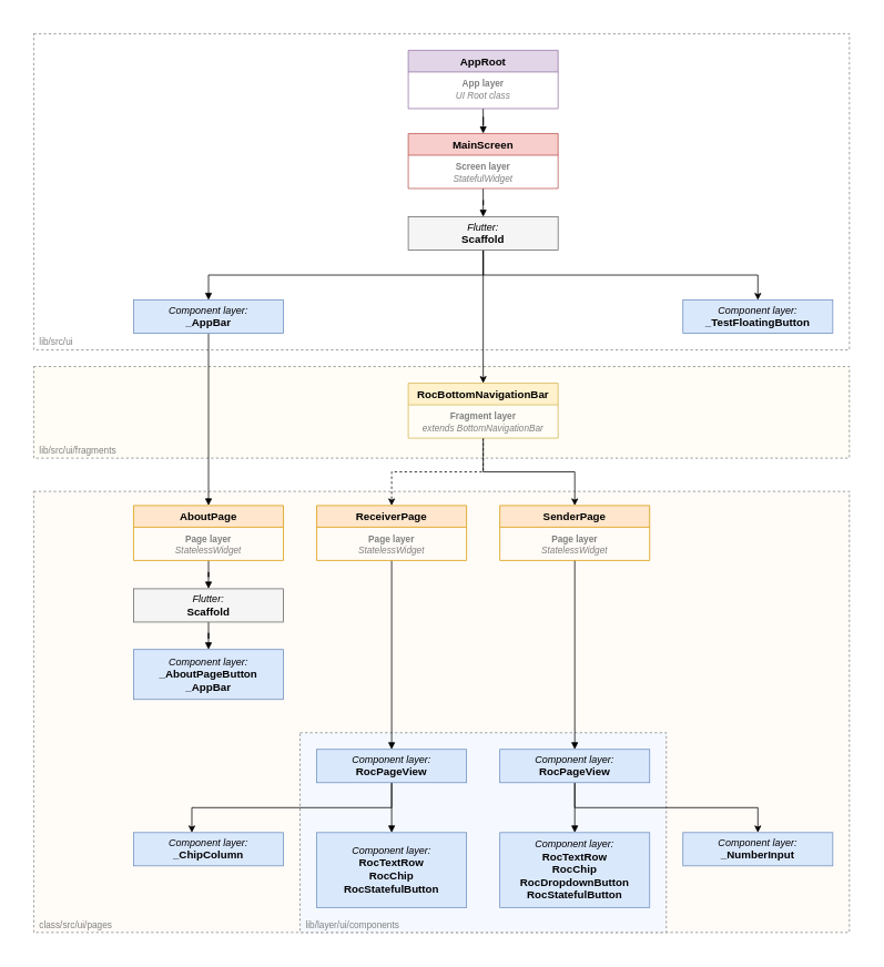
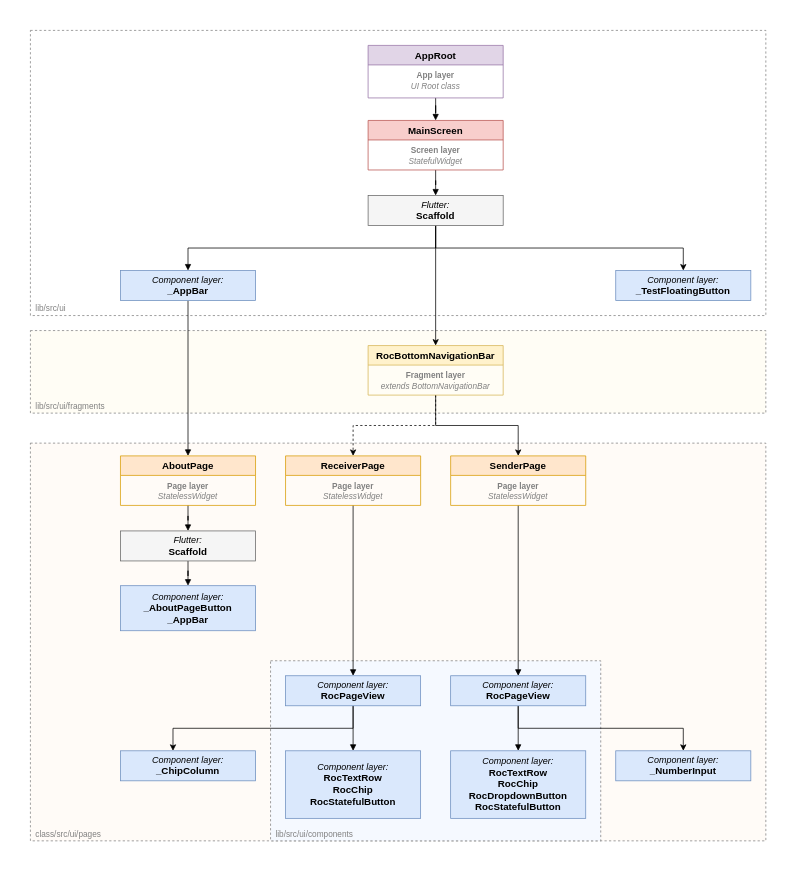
- <mxCell id="4" value="lib/layer/ui/components" style="html=1;whiteSpace=wrap;fontFamily=Helvetica;fontSize=11;fontColor=#808080;labelBackgroundColor=none;fillColor=#F5F9FF;dashed=1;strokeWidth=1;strokeColor=#808080;align=left;verticalAlign=bottom;spacingLeft=5;" parent="1" vertex="1"><mxGeometry x="360" y="880" width="440" height="240" as="geometry" /></mxCell>
+ <mxCell id="4" value="lib/src/ui/components" style="html=1;whiteSpace=wrap;fontFamily=Helvetica;fontSize=11;fontColor=#808080;labelBackgroundColor=none;fillColor=#F5F9FF;dashed=1;strokeWidth=1;strokeColor=#808080;align=left;verticalAlign=bottom;spacingLeft=5;" parent="1" vertex="1"><mxGeometry x="360" y="880" width="440" height="240" as="geometry" /></mxCell>
